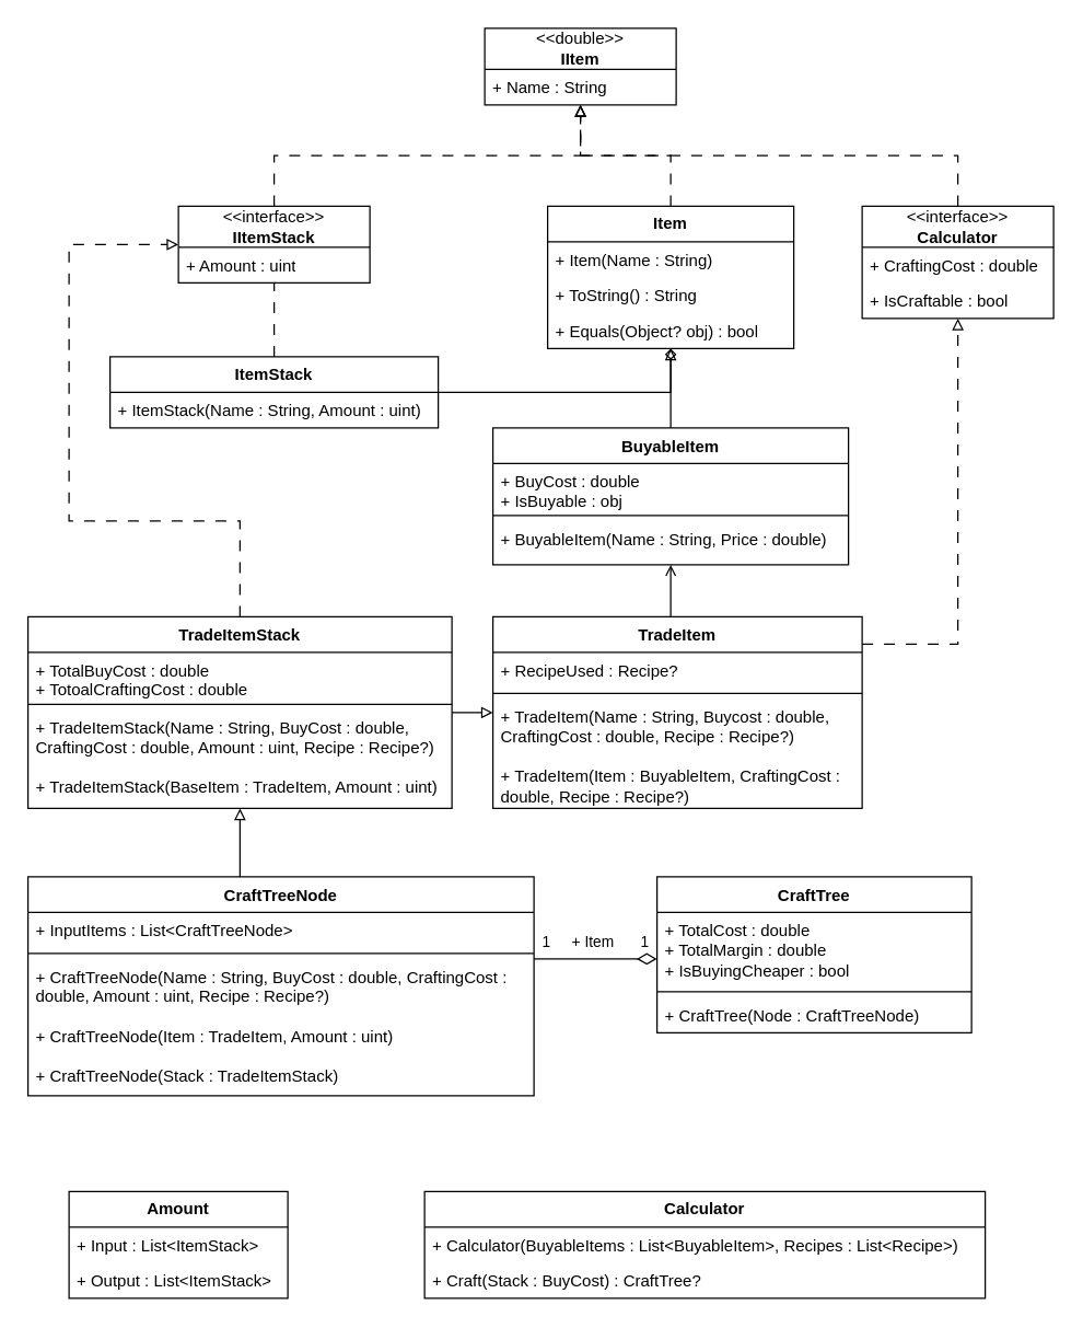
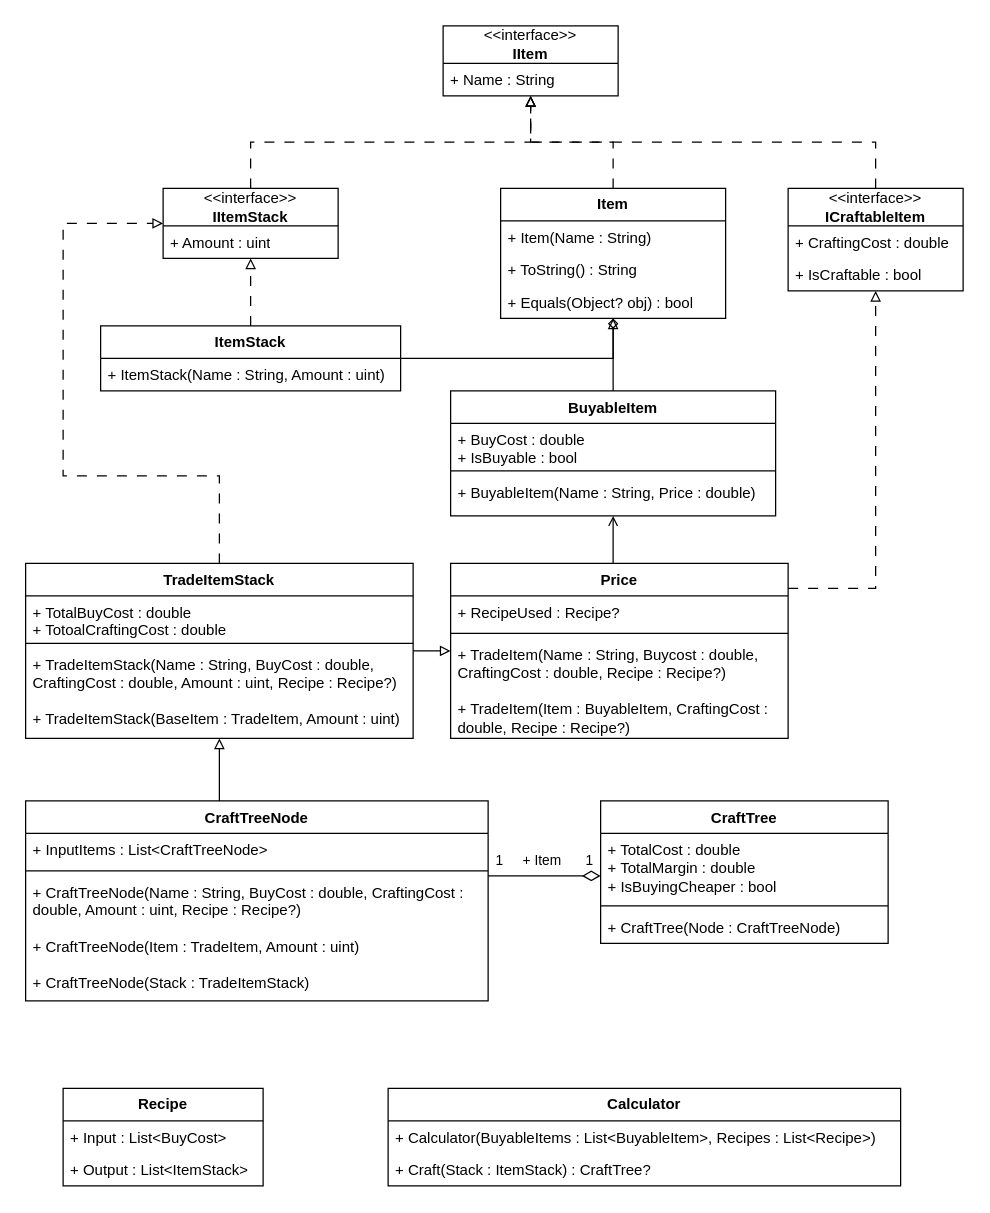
- <mxCell id="2" value="&lt;div&gt;&amp;lt;&amp;lt;double&amp;gt;&amp;gt;&lt;/div&gt;&lt;b&gt;IItem&lt;/b&gt;" style="swimlane;fontStyle=0;childLayout=stackLayout;horizontal=1;startSize=30;fillColor=none;horizontalStack=0;resizeParent=1;resizeParentMax=0;resizeLast=0;collapsible=1;marginBottom=0;whiteSpace=wrap;html=1;" vertex="1" parent="1"><mxGeometry x="354" y="20" width="140" height="56" as="geometry" /></mxCell>
+ <mxCell id="2" value="&lt;div&gt;&amp;lt;&amp;lt;interface&amp;gt;&amp;gt;&lt;/div&gt;&lt;b&gt;IItem&lt;/b&gt;" style="swimlane;fontStyle=0;childLayout=stackLayout;horizontal=1;startSize=30;fillColor=none;horizontalStack=0;resizeParent=1;resizeParentMax=0;resizeLast=0;collapsible=1;marginBottom=0;whiteSpace=wrap;html=1;" vertex="1" parent="1"><mxGeometry x="354" y="20" width="140" height="56" as="geometry" /></mxCell>
- <mxCell id="22" value="&lt;div&gt;&amp;lt;&amp;lt;interface&amp;gt;&amp;gt;&lt;/div&gt;&lt;b&gt;Calculator&lt;/b&gt;" style="swimlane;fontStyle=0;childLayout=stackLayout;horizontal=1;startSize=30;fillColor=none;horizontalStack=0;resizeParent=1;resizeParentMax=0;resizeLast=0;collapsible=1;marginBottom=0;whiteSpace=wrap;html=1;" vertex="1" parent="1"><mxGeometry x="630" y="150" width="140" height="82" as="geometry" /></mxCell>
+ <mxCell id="22" value="&lt;div&gt;&amp;lt;&amp;lt;interface&amp;gt;&amp;gt;&lt;/div&gt;&lt;b&gt;ICraftableItem&lt;/b&gt;" style="swimlane;fontStyle=0;childLayout=stackLayout;horizontal=1;startSize=30;fillColor=none;horizontalStack=0;resizeParent=1;resizeParentMax=0;resizeLast=0;collapsible=1;marginBottom=0;whiteSpace=wrap;html=1;" vertex="1" parent="1"><mxGeometry x="630" y="150" width="140" height="82" as="geometry" /></mxCell>
- <mxCell id="12" style="edgeStyle=orthogonalEdgeStyle;rounded=0;orthogonalLoop=1;jettySize=auto;html=1;endArrow=none;endFill=0;dashed=1;dashPattern=8 8;" edge="1" parent="1" source="14" target="10"><mxGeometry relative="1" as="geometry" /></mxCell>
+ <mxCell id="12" style="edgeStyle=orthogonalEdgeStyle;rounded=0;orthogonalLoop=1;jettySize=auto;html=1;endArrow=block;endFill=0;dashed=1;dashPattern=8 8;" edge="1" parent="1" source="14" target="10"><mxGeometry relative="1" as="geometry" /></mxCell>
- <mxCell id="18" value="+ BuyCost : double&lt;div&gt;+ IsBuyable : obj&lt;/div&gt;" style="text;strokeColor=none;fillColor=none;align=left;verticalAlign=top;spacingLeft=4;spacingRight=4;overflow=hidden;rotatable=0;points=[[0,0.5],[1,0.5]];portConstraint=eastwest;whiteSpace=wrap;html=1;" vertex="1" parent="17"><mxGeometry y="26" width="260" height="34" as="geometry" /></mxCell>
+ <mxCell id="18" value="+ BuyCost : double&lt;div&gt;+ IsBuyable : bool&lt;/div&gt;" style="text;strokeColor=none;fillColor=none;align=left;verticalAlign=top;spacingLeft=4;spacingRight=4;overflow=hidden;rotatable=0;points=[[0,0.5],[1,0.5]];portConstraint=eastwest;whiteSpace=wrap;html=1;" vertex="1" parent="17"><mxGeometry y="26" width="260" height="34" as="geometry" /></mxCell>
- <mxCell id="27" value="TradeItem" style="swimlane;fontStyle=1;align=center;verticalAlign=top;childLayout=stackLayout;horizontal=1;startSize=26;horizontalStack=0;resizeParent=1;resizeParentMax=0;resizeLast=0;collapsible=1;marginBottom=0;whiteSpace=wrap;html=1;" vertex="1" parent="1"><mxGeometry x="360" y="450" width="270" height="140" as="geometry" /></mxCell>
+ <mxCell id="27" value="Price" style="swimlane;fontStyle=1;align=center;verticalAlign=top;childLayout=stackLayout;horizontal=1;startSize=26;horizontalStack=0;resizeParent=1;resizeParentMax=0;resizeLast=0;collapsible=1;marginBottom=0;whiteSpace=wrap;html=1;" vertex="1" parent="1"><mxGeometry x="360" y="450" width="270" height="140" as="geometry" /></mxCell>
- <mxCell id="50" value="&lt;b&gt;Amount&lt;/b&gt;" style="swimlane;fontStyle=0;childLayout=stackLayout;horizontal=1;startSize=26;fillColor=none;horizontalStack=0;resizeParent=1;resizeParentMax=0;resizeLast=0;collapsible=1;marginBottom=0;whiteSpace=wrap;html=1;" vertex="1" parent="1"><mxGeometry x="50" y="870" width="160" height="78" as="geometry" /></mxCell>
+ <mxCell id="50" value="&lt;b&gt;Recipe&lt;/b&gt;" style="swimlane;fontStyle=0;childLayout=stackLayout;horizontal=1;startSize=26;fillColor=none;horizontalStack=0;resizeParent=1;resizeParentMax=0;resizeLast=0;collapsible=1;marginBottom=0;whiteSpace=wrap;html=1;" vertex="1" parent="1"><mxGeometry x="50" y="870" width="160" height="78" as="geometry" /></mxCell>
- <mxCell id="51" value="+ Input : List&amp;lt;ItemStack&amp;gt;" style="text;strokeColor=none;fillColor=none;align=left;verticalAlign=top;spacingLeft=4;spacingRight=4;overflow=hidden;rotatable=0;points=[[0,0.5],[1,0.5]];portConstraint=eastwest;whiteSpace=wrap;html=1;" vertex="1" parent="50"><mxGeometry y="26" width="160" height="26" as="geometry" /></mxCell>
+ <mxCell id="51" value="+ Input : List&amp;lt;BuyCost&amp;gt;" style="text;strokeColor=none;fillColor=none;align=left;verticalAlign=top;spacingLeft=4;spacingRight=4;overflow=hidden;rotatable=0;points=[[0,0.5],[1,0.5]];portConstraint=eastwest;whiteSpace=wrap;html=1;" vertex="1" parent="50"><mxGeometry y="26" width="160" height="26" as="geometry" /></mxCell>
- <mxCell id="55" value="+ Craft(Stack : BuyCost) : CraftTree?" style="text;strokeColor=none;fillColor=none;align=left;verticalAlign=top;spacingLeft=4;spacingRight=4;overflow=hidden;rotatable=0;points=[[0,0.5],[1,0.5]];portConstraint=eastwest;whiteSpace=wrap;html=1;" vertex="1" parent="53"><mxGeometry y="52" width="410" height="26" as="geometry" /></mxCell>
+ <mxCell id="55" value="+ Craft(Stack : ItemStack) : CraftTree?" style="text;strokeColor=none;fillColor=none;align=left;verticalAlign=top;spacingLeft=4;spacingRight=4;overflow=hidden;rotatable=0;points=[[0,0.5],[1,0.5]];portConstraint=eastwest;whiteSpace=wrap;html=1;" vertex="1" parent="53"><mxGeometry y="52" width="410" height="26" as="geometry" /></mxCell>
